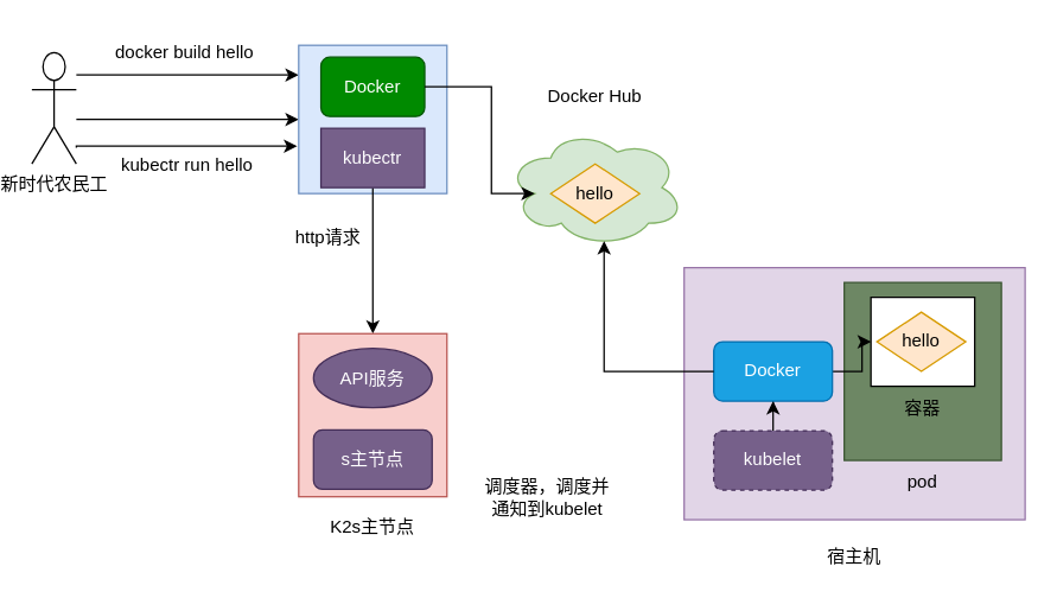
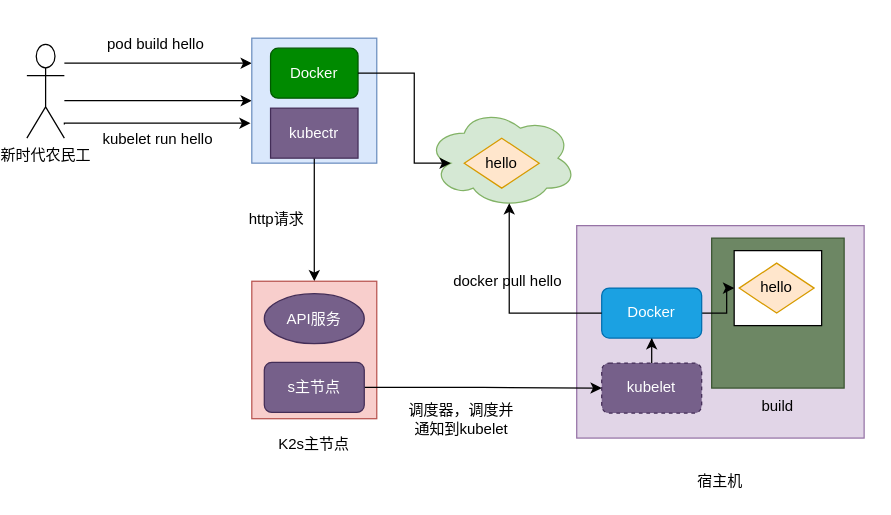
- <mxCell id="9" value="docker build hello&amp;nbsp;" style="text;html=1;align=center;verticalAlign=middle;whiteSpace=wrap;rounded=0;" vertex="1" parent="1"><mxGeometry x="70" y="20" width="110" height="30" as="geometry" /></mxCell>
+ <mxCell id="9" value="pod build hello&amp;nbsp;" style="text;html=1;align=center;verticalAlign=middle;whiteSpace=wrap;rounded=0;" vertex="1" parent="1"><mxGeometry x="70" y="20" width="110" height="30" as="geometry" /></mxCell>
- <mxCell id="17" value="Docker Hub" style="text;html=1;align=center;verticalAlign=middle;whiteSpace=wrap;rounded=0;" vertex="1" parent="1"><mxGeometry x="360" y="50" width="80" height="30" as="geometry" /></mxCell>
- <mxCell id="13" value="kubectr run hello" style="text;html=1;align=center;verticalAlign=middle;whiteSpace=wrap;rounded=0;" vertex="1" parent="1"><mxGeometry x="60" y="96" width="130" height="30" as="geometry" /></mxCell>
+ <mxCell id="13" value="kubelet run hello" style="text;html=1;align=center;verticalAlign=middle;whiteSpace=wrap;rounded=0;" vertex="1" parent="1"><mxGeometry x="60" y="96" width="130" height="30" as="geometry" /></mxCell>
- <mxCell id="22" value="http请求" style="text;html=1;align=center;verticalAlign=middle;whiteSpace=wrap;rounded=0;" vertex="1" parent="1"><mxGeometry x="190" y="145" width="60" height="30" as="geometry" /></mxCell>
+ <mxCell id="22" value="http请求" style="text;html=1;align=center;verticalAlign=middle;whiteSpace=wrap;rounded=0;" vertex="1" parent="1"><mxGeometry x="190" y="160" width="60" height="30" as="geometry" /></mxCell>
+ <mxCell id="28" value="docker pull hello" style="text;html=1;align=center;verticalAlign=middle;whiteSpace=wrap;rounded=0;" vertex="1" parent="1"><mxGeometry x="360" y="210" width="90" height="30" as="geometry" /></mxCell>
- <mxCell id="32" value="容器" style="text;html=1;align=center;verticalAlign=middle;whiteSpace=wrap;rounded=0;" vertex="1" parent="1"><mxGeometry x="591" y="260" width="60" height="30" as="geometry" /></mxCell>
+ <mxCell id="20" style="edgeStyle=orthogonalEdgeStyle;rounded=0;orthogonalLoop=1;jettySize=auto;html=1;" edge="1" parent="1" source="21" target="24"><mxGeometry relative="1" as="geometry" /></mxCell>
- <mxCell id="31" value="pod" style="text;html=1;align=center;verticalAlign=middle;whiteSpace=wrap;rounded=0;" vertex="1" parent="1"><mxGeometry x="591" y="310" width="60" height="30" as="geometry" /></mxCell>
+ <mxCell id="31" value="build" style="text;html=1;align=center;verticalAlign=middle;whiteSpace=wrap;rounded=0;" vertex="1" parent="1"><mxGeometry x="591" y="310" width="60" height="30" as="geometry" /></mxCell>
- <mxCell id="34" value="宿主机" style="text;html=1;align=center;verticalAlign=middle;whiteSpace=wrap;rounded=0;" vertex="1" parent="1"><mxGeometry x="545" y="360" width="60" height="30" as="geometry" /></mxCell>
+ <mxCell id="34" value="宿主机" style="text;html=1;align=center;verticalAlign=middle;whiteSpace=wrap;rounded=0;" vertex="1" parent="1"><mxGeometry x="545" y="370" width="60" height="30" as="geometry" /></mxCell>
